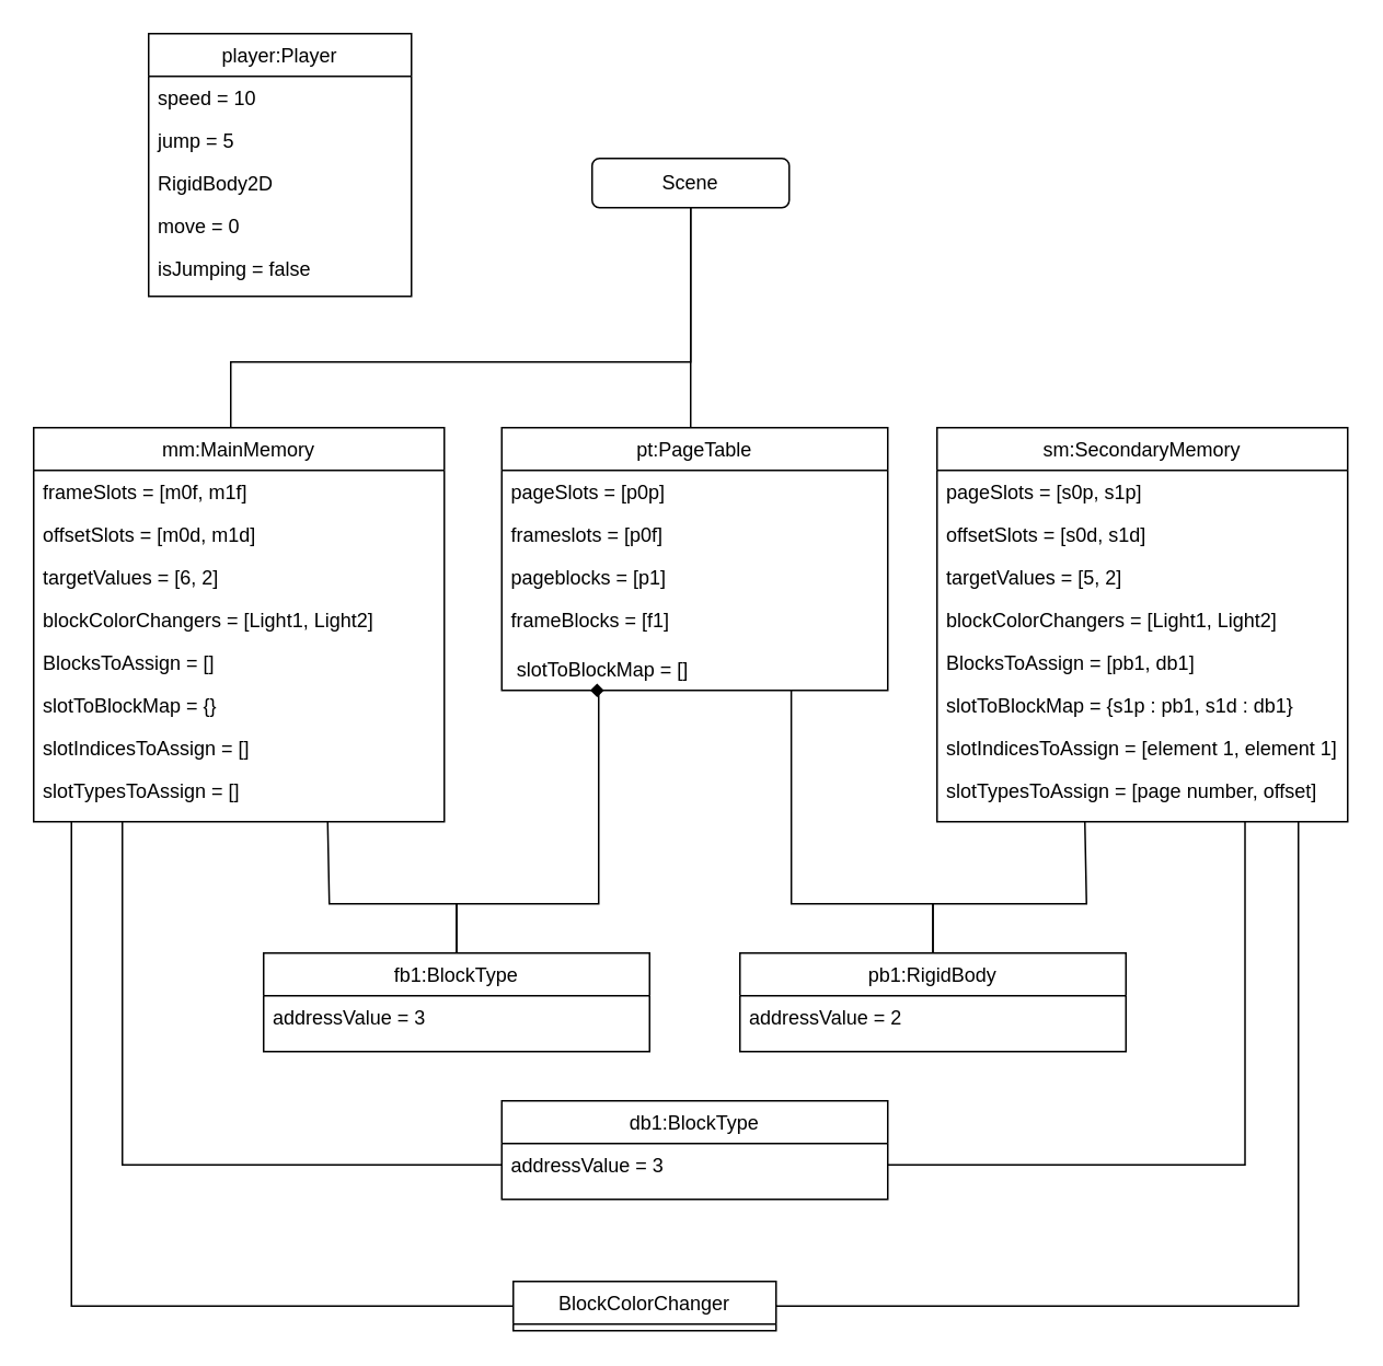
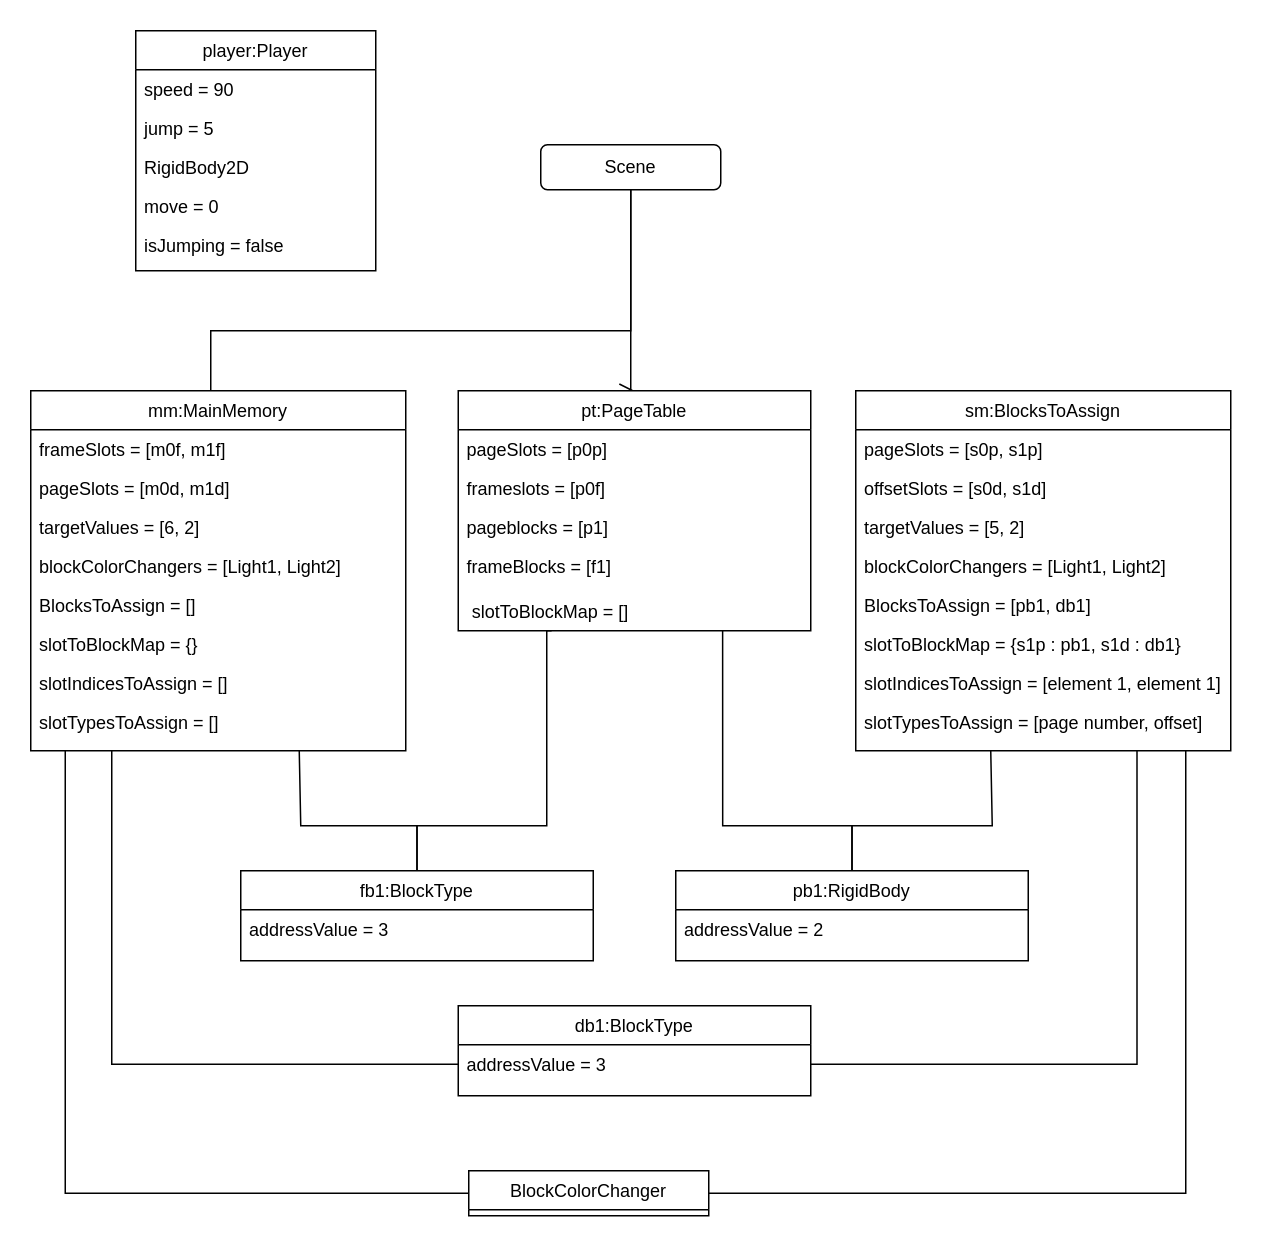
- <mxCell id="3" value="speed = 10" style="text;align=left;verticalAlign=top;spacingLeft=4;spacingRight=4;overflow=hidden;rotatable=0;points=[[0,0.5],[1,0.5]];portConstraint=eastwest;" parent="2" vertex="1"><mxGeometry y="26" width="160" height="26" as="geometry" /></mxCell>
+ <mxCell id="3" value="speed = 90" style="text;align=left;verticalAlign=top;spacingLeft=4;spacingRight=4;overflow=hidden;rotatable=0;points=[[0,0.5],[1,0.5]];portConstraint=eastwest;" parent="2" vertex="1"><mxGeometry y="26" width="160" height="26" as="geometry" /></mxCell>
- <mxCell id="8" style="edgeStyle=orthogonalEdgeStyle;rounded=0;orthogonalLoop=1;jettySize=auto;html=1;entryX=0.5;entryY=0;entryDx=0;entryDy=0;fontSize=12;startSize=8;endSize=8;exitX=0.5;exitY=1;exitDx=0;exitDy=0;endArrow=none;endFill=0;" parent="1" source="14" target="9" edge="1"><mxGeometry relative="1" as="geometry"><mxPoint x="420" y="140" as="sourcePoint" /><Array as="points"><mxPoint x="420" y="260" /></Array></mxGeometry></mxCell>
+ <mxCell id="8" style="edgeStyle=orthogonalEdgeStyle;rounded=0;orthogonalLoop=1;jettySize=auto;html=1;entryX=0.5;entryY=0;entryDx=0;entryDy=0;fontSize=12;startSize=8;endSize=8;exitX=0.5;exitY=1;exitDx=0;exitDy=0;endArrow=open;endFill=0;" parent="1" source="14" target="9" edge="1"><mxGeometry relative="1" as="geometry"><mxPoint x="420" y="140" as="sourcePoint" /><Array as="points"><mxPoint x="420" y="260" /></Array></mxGeometry></mxCell>
- <mxCell id="25" value="sm:SecondaryMemory" style="swimlane;fontStyle=0;align=center;verticalAlign=top;childLayout=stackLayout;horizontal=1;startSize=26;horizontalStack=0;resizeParent=1;resizeLast=0;collapsible=1;marginBottom=0;rounded=0;shadow=0;strokeWidth=1;" parent="1" vertex="1"><mxGeometry x="570" y="260" width="250" height="240" as="geometry"><mxRectangle x="230" y="140" width="160" height="26" as="alternateBounds" /></mxGeometry></mxCell>
+ <mxCell id="25" value="sm:BlocksToAssign" style="swimlane;fontStyle=0;align=center;verticalAlign=top;childLayout=stackLayout;horizontal=1;startSize=26;horizontalStack=0;resizeParent=1;resizeLast=0;collapsible=1;marginBottom=0;rounded=0;shadow=0;strokeWidth=1;" parent="1" vertex="1"><mxGeometry x="570" y="260" width="250" height="240" as="geometry"><mxRectangle x="230" y="140" width="160" height="26" as="alternateBounds" /></mxGeometry></mxCell>
- <mxCell id="18" value="offsetSlots = [m0d, m1d]" style="text;align=left;verticalAlign=top;spacingLeft=4;spacingRight=4;overflow=hidden;rotatable=0;points=[[0,0.5],[1,0.5]];portConstraint=eastwest;rounded=0;shadow=0;html=0;" parent="16" vertex="1"><mxGeometry y="52" width="250" height="26" as="geometry" /></mxCell>
+ <mxCell id="18" value="pageSlots = [m0d, m1d]" style="text;align=left;verticalAlign=top;spacingLeft=4;spacingRight=4;overflow=hidden;rotatable=0;points=[[0,0.5],[1,0.5]];portConstraint=eastwest;rounded=0;shadow=0;html=0;" parent="16" vertex="1"><mxGeometry y="52" width="250" height="26" as="geometry" /></mxCell>
- <mxCell id="48" value="" style="edgeStyle=orthogonalEdgeStyle;rounded=0;orthogonalLoop=1;jettySize=auto;html=1;entryX=0.25;entryY=1;entryDx=0;entryDy=0;endArrow=diamond;startFill=0;" edge="1" parent="1" source="36" target="49"><mxGeometry relative="1" as="geometry"><Array as="points"><mxPoint x="278" y="550" /><mxPoint x="364" y="550" /></Array><mxPoint x="278" y="580" as="sourcePoint" /><mxPoint x="364" y="420" as="targetPoint" /></mxGeometry></mxCell>
+ <mxCell id="48" value="" style="edgeStyle=orthogonalEdgeStyle;rounded=0;orthogonalLoop=1;jettySize=auto;html=1;entryX=0.25;entryY=1;entryDx=0;entryDy=0;endArrow=none;startFill=0;" edge="1" parent="1" source="36" target="49"><mxGeometry relative="1" as="geometry"><Array as="points"><mxPoint x="278" y="550" /><mxPoint x="364" y="550" /></Array><mxPoint x="278" y="580" as="sourcePoint" /><mxPoint x="364" y="420" as="targetPoint" /></mxGeometry></mxCell>
